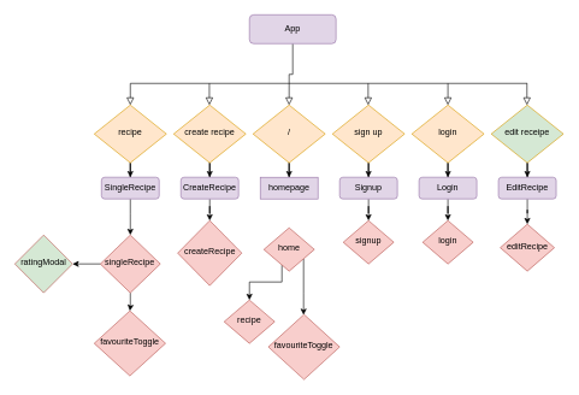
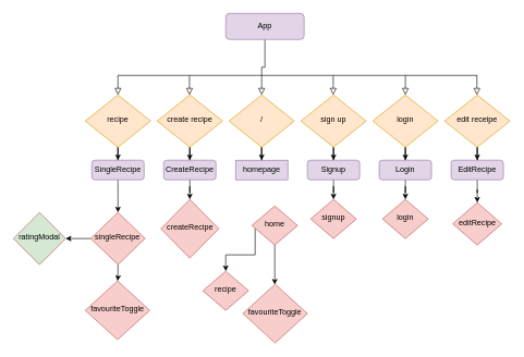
- <mxCell id="13" value="edit receipe" style="rhombus;whiteSpace=wrap;html=1;shadow=0;fontFamily=Helvetica;fontSize=12;align=center;strokeWidth=1;spacing=6;spacingTop=-4;fillColor=#d5e8d4;strokeColor=#d79b00;" vertex="1" parent="1"><mxGeometry x="680" y="145" width="100" height="80" as="geometry" /></mxCell>
+ <mxCell id="13" value="edit receipe" style="rhombus;whiteSpace=wrap;html=1;shadow=0;fontFamily=Helvetica;fontSize=12;align=center;strokeWidth=1;spacing=6;spacingTop=-4;fillColor=#ffe6cc;strokeColor=#d79b00;" vertex="1" parent="1"><mxGeometry x="680" y="145" width="100" height="80" as="geometry" /></mxCell>
- <mxCell id="45" value="home" style="rhombus;whiteSpace=wrap;html=1;shadow=0;fontFamily=Helvetica;fontSize=12;align=center;strokeWidth=1;spacing=6;spacingTop=-4;fillColor=#f8cecc;strokeColor=#b85450;" vertex="1" parent="1"><mxGeometry x="365" y="315" width="70" height="60" as="geometry" /></mxCell>
+ <mxCell id="45" value="home" style="rhombus;whiteSpace=wrap;html=1;shadow=0;fontFamily=Helvetica;fontSize=12;align=center;strokeWidth=1;spacing=6;spacingTop=-4;fillColor=#f8cecc;strokeColor=#b85450;" vertex="1" parent="1"><mxGeometry x="385" y="315" width="70" height="60" as="geometry" /></mxCell>
